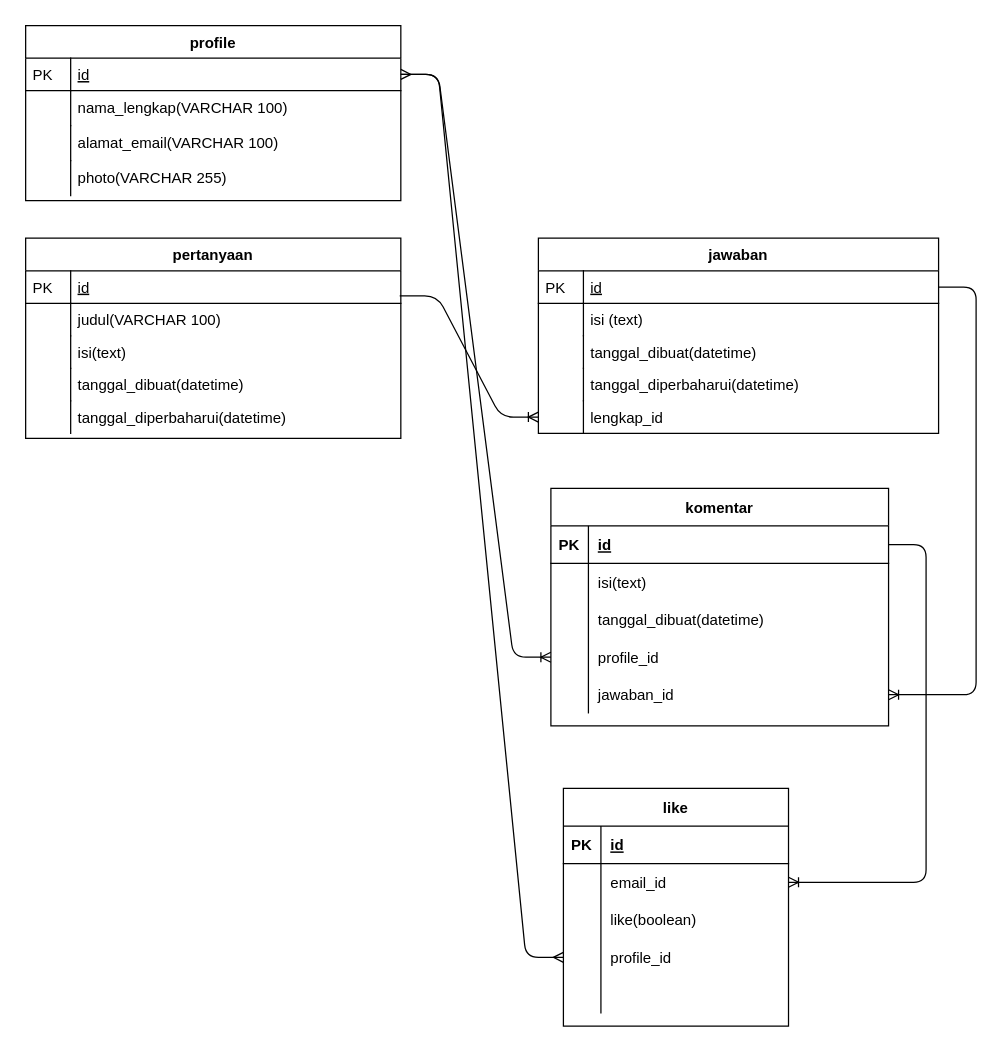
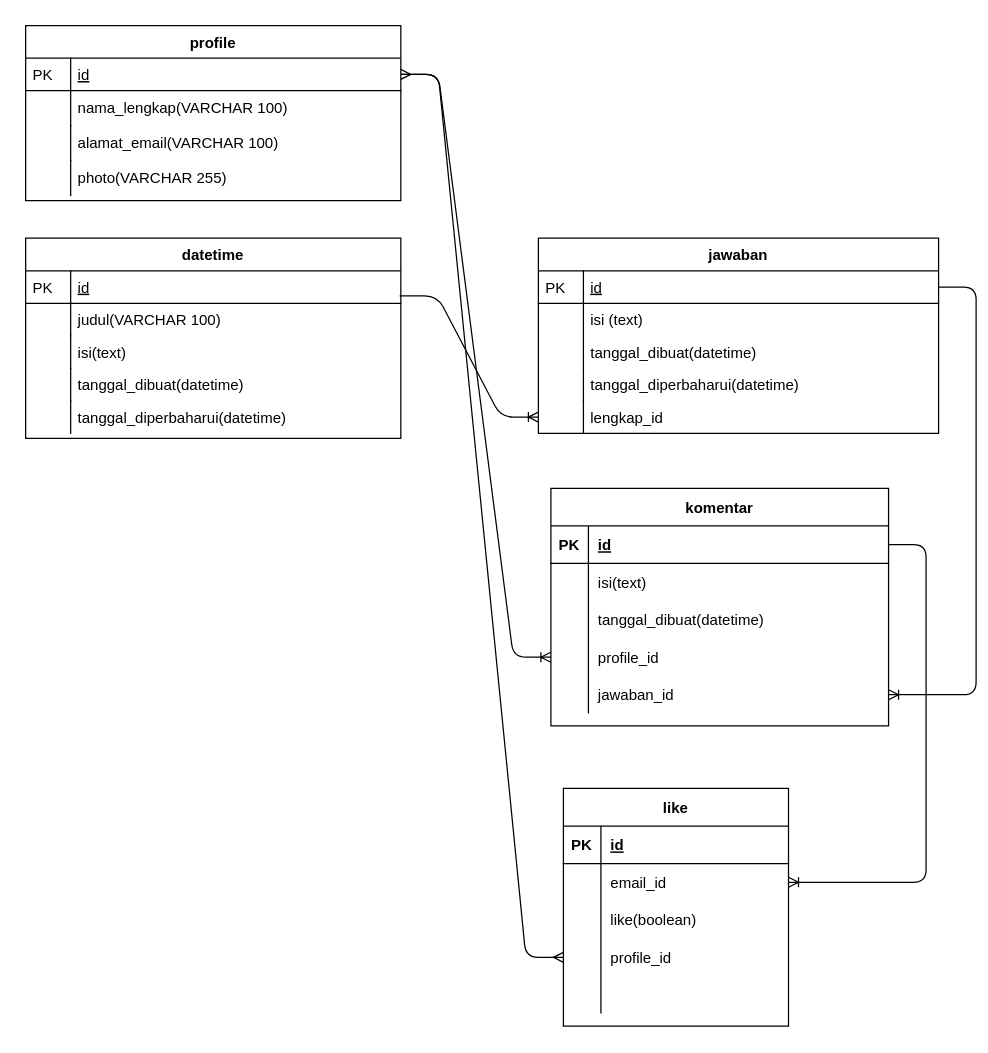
- <mxCell id="11" value="pertanyaan" style="swimlane;fontStyle=1;childLayout=stackLayout;horizontal=1;startSize=26;horizontalStack=0;resizeParent=1;resizeLast=0;collapsible=1;marginBottom=0;rounded=0;shadow=0;strokeWidth=1;" parent="1" vertex="1"><mxGeometry x="20" y="190" width="300" height="160" as="geometry"><mxRectangle x="260" y="80" width="160" height="26" as="alternateBounds" /></mxGeometry></mxCell>
+ <mxCell id="11" value="datetime" style="swimlane;fontStyle=1;childLayout=stackLayout;horizontal=1;startSize=26;horizontalStack=0;resizeParent=1;resizeLast=0;collapsible=1;marginBottom=0;rounded=0;shadow=0;strokeWidth=1;" parent="1" vertex="1"><mxGeometry x="20" y="190" width="300" height="160" as="geometry"><mxRectangle x="260" y="80" width="160" height="26" as="alternateBounds" /></mxGeometry></mxCell>
